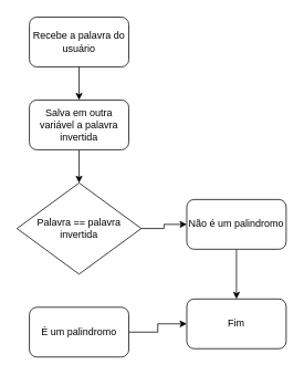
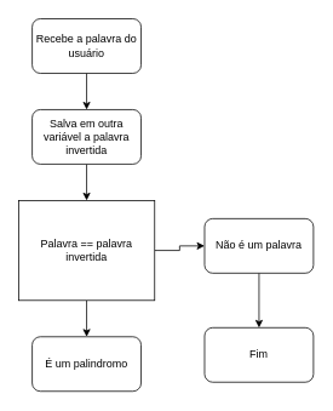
- <mxCell id="12" value="Não é um palindromo" style="rounded=1;whiteSpace=wrap;html=1;" vertex="1" parent="1"><mxGeometry x="225" y="240" width="120" height="60" as="geometry" /></mxCell>
+ <mxCell id="12" value="Não é um palavra" style="rounded=1;whiteSpace=wrap;html=1;" vertex="1" parent="1"><mxGeometry x="225" y="240" width="120" height="60" as="geometry" /></mxCell>
- <mxCell id="8" value="Palavra == palavra invertida" style="rhombus;whiteSpace=wrap;html=1;" vertex="1" parent="1"><mxGeometry x="20" y="220" width="150" height="110" as="geometry" /></mxCell>
+ <mxCell id="8" value="Palavra == palavra invertida" style="whiteSpace=wrap;html=1;rounded=0;" vertex="1" parent="1"><mxGeometry x="20" y="220" width="150" height="110" as="geometry" /></mxCell>
+ <mxCell id="7" value="" style="edgeStyle=orthogonalEdgeStyle;rounded=0;orthogonalLoop=1;jettySize=auto;html=1;" edge="1" parent="1" source="8" target="10"><mxGeometry relative="1" as="geometry" /></mxCell>
- <mxCell id="9" value="" style="edgeStyle=orthogonalEdgeStyle;rounded=0;orthogonalLoop=1;jettySize=auto;html=1;" edge="1" parent="1" source="10" target="13"><mxGeometry relative="1" as="geometry" /></mxCell>
